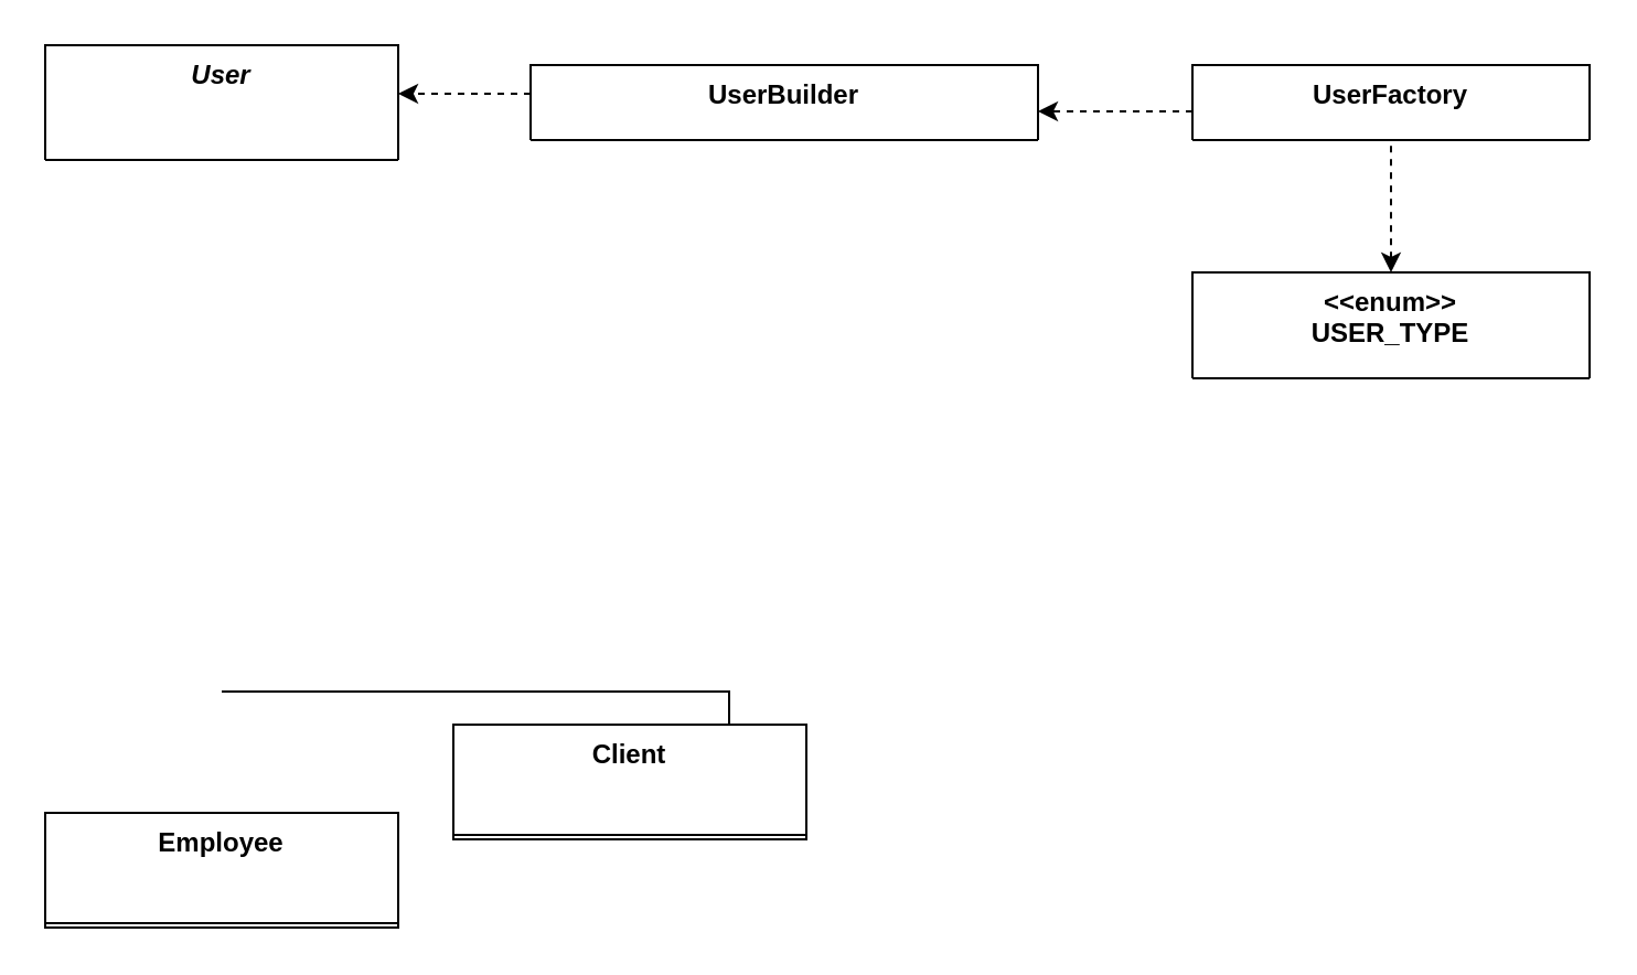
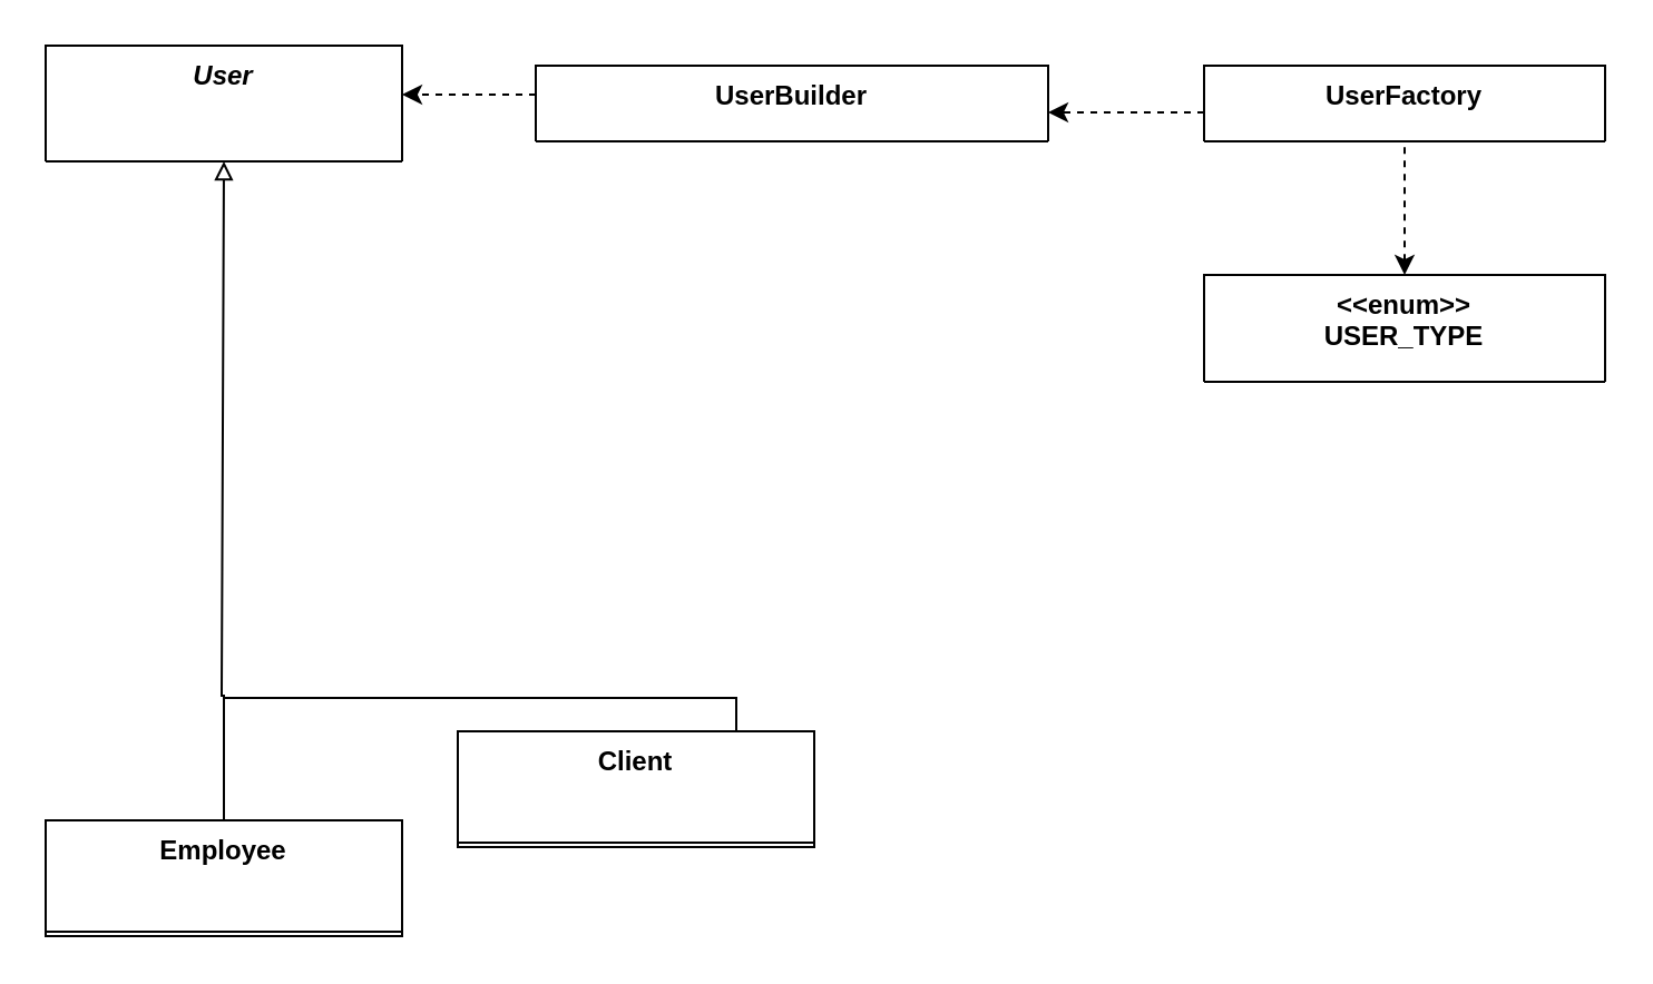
+ <mxCell id="6" style="edgeStyle=orthogonalEdgeStyle;rounded=0;orthogonalLoop=1;jettySize=auto;html=1;exitX=0.5;exitY=0;exitDx=0;exitDy=0;endArrow=block;endFill=0;entryX=0.5;entryY=1;entryDx=0;entryDy=0;" parent="1" source="7" edge="1" target="2"><mxGeometry relative="1" as="geometry"><Array as="points"><mxPoint x="100" y="312" /><mxPoint x="99" y="72" /></Array><mxPoint x="99" y="83" as="targetPoint" /></mxGeometry></mxCell>
